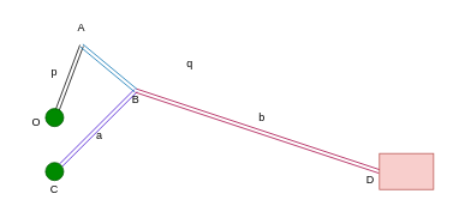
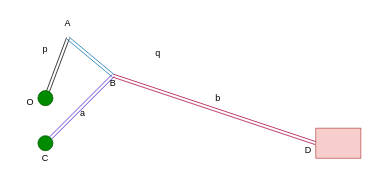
- <mxCell id="12" value="p" style="text;html=1;strokeColor=none;fillColor=none;align=center;verticalAlign=middle;whiteSpace=wrap;rounded=0;" vertex="1" parent="1"><mxGeometry x="40" y="70" width="40" height="20" as="geometry" /></mxCell>
+ <mxCell id="12" value="p" style="text;html=1;strokeColor=none;fillColor=none;align=center;verticalAlign=middle;whiteSpace=wrap;rounded=0;" vertex="1" parent="1"><mxGeometry x="40" y="55" width="40" height="20" as="geometry" /></mxCell>
